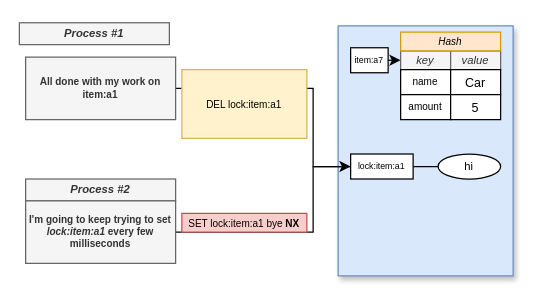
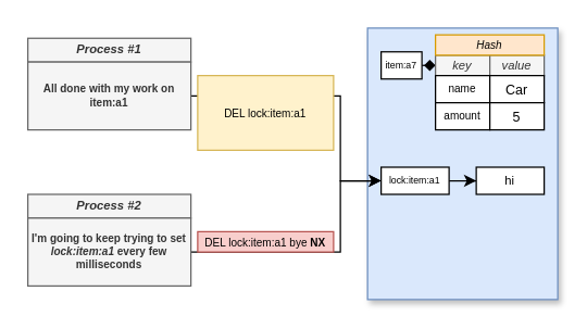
- <mxCell id="15" value="Process #1" style="rounded=0;whiteSpace=wrap;html=1;fontSize=9;align=center;fontStyle=3;fillColor=#f5f5f5;strokeColor=#666666;fontColor=#333333;" vertex="1" parent="1"><mxGeometry x="15" y="17.5" width="120" height="17.5" as="geometry" /></mxCell>
+ <mxCell id="15" value="Process #1" style="rounded=0;whiteSpace=wrap;html=1;fontSize=9;align=center;fontStyle=3;fillColor=#f5f5f5;strokeColor=#666666;fontColor=#333333;" vertex="1" parent="1"><mxGeometry x="20" y="27.5" width="120" height="17.5" as="geometry" /></mxCell>
- <mxCell id="3" style="edgeStyle=orthogonalEdgeStyle;rounded=0;orthogonalLoop=1;jettySize=auto;html=1;exitX=1;exitY=0.5;exitDx=0;exitDy=0;entryX=0;entryY=0.5;entryDx=0;entryDy=0;fontSize=12;" edge="1" parent="1" source="4" target="5"><mxGeometry relative="1" as="geometry" /></mxCell>
+ <mxCell id="3" style="edgeStyle=orthogonalEdgeStyle;rounded=0;orthogonalLoop=1;jettySize=auto;html=1;exitX=1;exitY=0.5;exitDx=0;exitDy=0;entryX=0;entryY=0.5;entryDx=0;entryDy=0;fontSize=12;endArrow=diamond;" edge="1" parent="1" source="4" target="5"><mxGeometry relative="1" as="geometry" /></mxCell>
- <mxCell id="19" style="edgeStyle=orthogonalEdgeStyle;rounded=0;orthogonalLoop=1;jettySize=auto;html=1;exitX=1;exitY=0.5;exitDx=0;exitDy=0;entryX=0;entryY=0.5;entryDx=0;entryDy=0;fontSize=8;endArrow=none;" edge="1" parent="1" source="20" target="13"><mxGeometry relative="1" as="geometry"><Array as="points"><mxPoint x="250" y="185" /><mxPoint x="250" y="133" /></Array></mxGeometry></mxCell>
+ <mxCell id="19" style="edgeStyle=orthogonalEdgeStyle;rounded=0;orthogonalLoop=1;jettySize=auto;html=1;exitX=1;exitY=0.5;exitDx=0;exitDy=0;entryX=0;entryY=0.5;entryDx=0;entryDy=0;fontSize=8;" edge="1" parent="1" source="20" target="13"><mxGeometry relative="1" as="geometry"><Array as="points"><mxPoint x="250" y="185" /><mxPoint x="250" y="133" /></Array></mxGeometry></mxCell>
- <mxCell id="12" style="edgeStyle=orthogonalEdgeStyle;rounded=0;orthogonalLoop=1;jettySize=auto;html=1;exitX=1;exitY=0.5;exitDx=0;exitDy=0;fontSize=8;endArrow=none;" edge="1" parent="1" source="13" target="14"><mxGeometry relative="1" as="geometry" /></mxCell>
+ <mxCell id="12" style="edgeStyle=orthogonalEdgeStyle;rounded=0;orthogonalLoop=1;jettySize=auto;html=1;exitX=1;exitY=0.5;exitDx=0;exitDy=0;fontSize=8;" edge="1" parent="1" source="13" target="14"><mxGeometry relative="1" as="geometry" /></mxCell>
- <mxCell id="14" value="hi" style="ellipse;whiteSpace=wrap;html=1;fontSize=9;" vertex="1" parent="1"><mxGeometry x="350" y="122.5" width="50" height="20" as="geometry" /></mxCell>
+ <mxCell id="14" value="hi" style="rounded=0;whiteSpace=wrap;html=1;fontSize=9;" vertex="1" parent="1"><mxGeometry x="350" y="122.5" width="50" height="20" as="geometry" /></mxCell>
- <mxCell id="21" value="SET lock:item:a1 bye&amp;nbsp;&lt;b&gt;NX&lt;/b&gt;" style="rounded=0;whiteSpace=wrap;html=1;fontSize=8;align=center;fillColor=#f8cecc;strokeColor=#b85450;" vertex="1" parent="1"><mxGeometry x="145" y="170" width="100" height="15" as="geometry" /></mxCell>
+ <mxCell id="21" value="DEL lock:item:a1 bye&amp;nbsp;&lt;b&gt;NX&lt;/b&gt;" style="rounded=0;whiteSpace=wrap;html=1;fontSize=8;align=center;fillColor=#f8cecc;strokeColor=#b85450;" vertex="1" parent="1"><mxGeometry x="145" y="170" width="100" height="15" as="geometry" /></mxCell>
